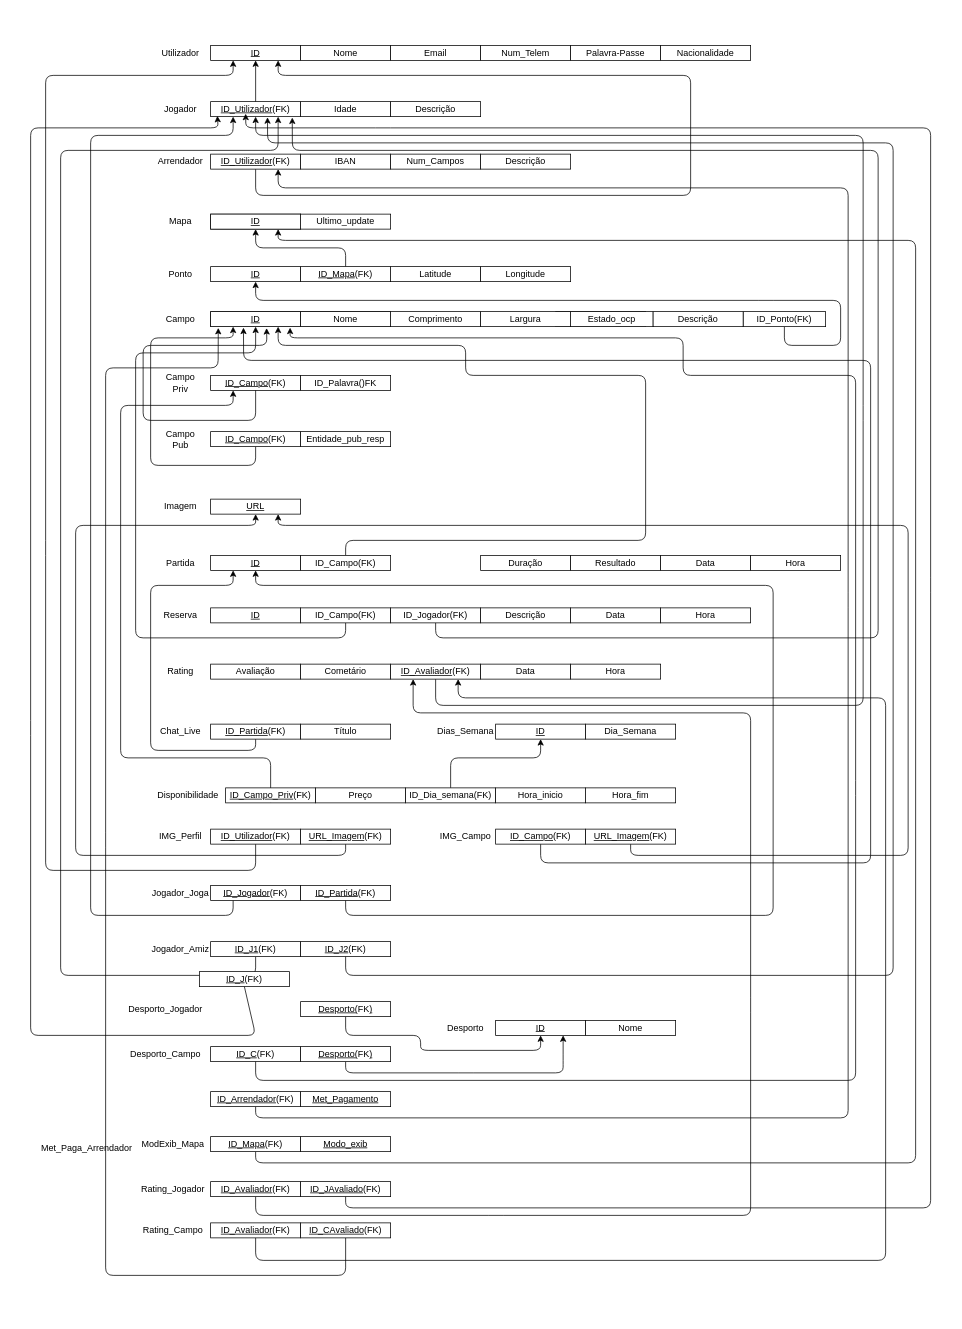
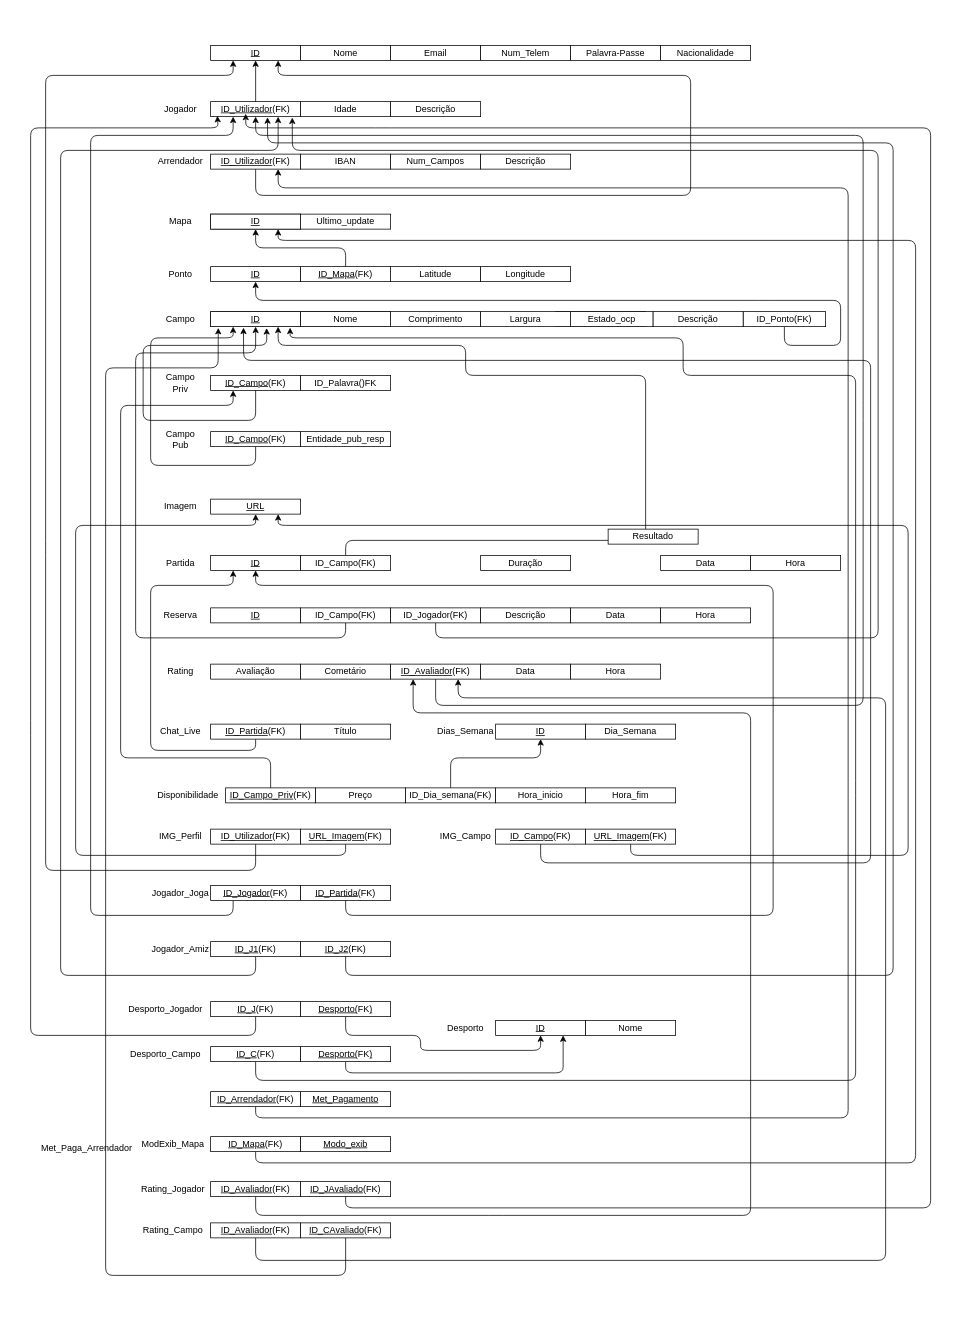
- <mxCell id="9" value="Utilizador" style="text;html=1;align=center;verticalAlign=middle;whiteSpace=wrap;rounded=0;" parent="1" vertex="1"><mxGeometry x="210" y="55" width="60" height="30" as="geometry" /></mxCell>
- <mxCell id="38" value="Resultado" style="rounded=0;whiteSpace=wrap;html=1;" parent="1" vertex="1"><mxGeometry x="760" y="740" width="120" height="20" as="geometry" /></mxCell>
+ <mxCell id="38" value="Resultado" style="rounded=0;whiteSpace=wrap;html=1;" parent="1" vertex="1"><mxGeometry x="810" y="705" width="120" height="20" as="geometry" /></mxCell>
- <mxCell id="93" value="&lt;u&gt;ID_J&lt;/u&gt;(FK)" style="rounded=0;whiteSpace=wrap;html=1;" parent="1" vertex="1"><mxGeometry x="265" y="1295" width="120" height="20" as="geometry" /></mxCell>
+ <mxCell id="93" value="&lt;u&gt;ID_J&lt;/u&gt;(FK)" style="rounded=0;whiteSpace=wrap;html=1;" parent="1" vertex="1"><mxGeometry x="280" y="1335" width="120" height="20" as="geometry" /></mxCell>
